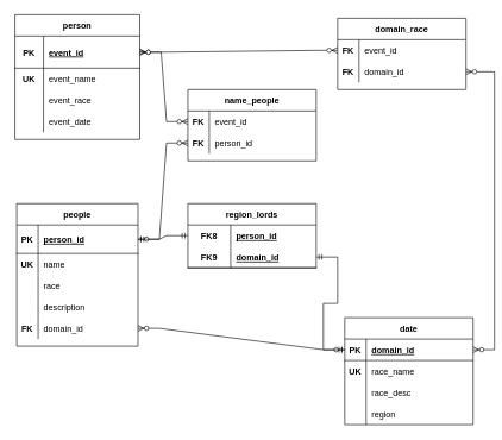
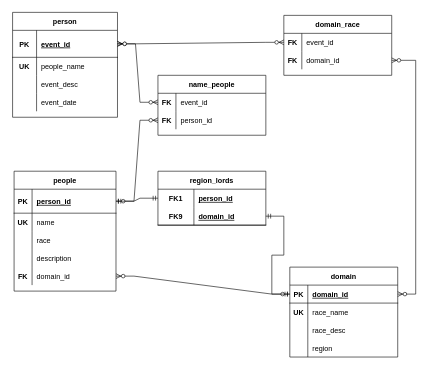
- <mxCell id="24" value="event_name" style="shape=partialRectangle;connectable=0;fillColor=none;top=0;left=0;bottom=0;right=0;align=left;spacingLeft=6;overflow=hidden;" parent="22" vertex="1"><mxGeometry x="40" width="135" height="30" as="geometry"><mxRectangle width="135" height="30" as="alternateBounds" /></mxGeometry></mxCell>
+ <mxCell id="24" value="people_name" style="shape=partialRectangle;connectable=0;fillColor=none;top=0;left=0;bottom=0;right=0;align=left;spacingLeft=6;overflow=hidden;" parent="22" vertex="1"><mxGeometry x="40" width="135" height="30" as="geometry"><mxRectangle width="135" height="30" as="alternateBounds" /></mxGeometry></mxCell>
- <mxCell id="27" value="event_race" style="shape=partialRectangle;connectable=0;fillColor=none;top=0;left=0;bottom=0;right=0;align=left;spacingLeft=6;overflow=hidden;" parent="25" vertex="1"><mxGeometry x="40" width="135" height="30" as="geometry"><mxRectangle width="135" height="30" as="alternateBounds" /></mxGeometry></mxCell>
+ <mxCell id="27" value="event_desc" style="shape=partialRectangle;connectable=0;fillColor=none;top=0;left=0;bottom=0;right=0;align=left;spacingLeft=6;overflow=hidden;" parent="25" vertex="1"><mxGeometry x="40" width="135" height="30" as="geometry"><mxRectangle width="135" height="30" as="alternateBounds" /></mxGeometry></mxCell>
- <mxCell id="65" value="FK8" style="shape=partialRectangle;connectable=0;fillColor=none;top=0;left=0;bottom=0;right=0;fontStyle=1;overflow=hidden;" parent="64" vertex="1"><mxGeometry width="60" height="30" as="geometry"><mxRectangle width="60" height="30" as="alternateBounds" /></mxGeometry></mxCell>
+ <mxCell id="65" value="FK1" style="shape=partialRectangle;connectable=0;fillColor=none;top=0;left=0;bottom=0;right=0;fontStyle=1;overflow=hidden;" parent="64" vertex="1"><mxGeometry width="60" height="30" as="geometry"><mxRectangle width="60" height="30" as="alternateBounds" /></mxGeometry></mxCell>
- <mxCell id="31" value="date" style="shape=table;startSize=30;container=1;collapsible=1;childLayout=tableLayout;fixedRows=1;rowLines=0;fontStyle=1;align=center;resizeLast=1;" parent="1" vertex="1"><mxGeometry x="483" y="445" width="180" height="150" as="geometry" /></mxCell>
+ <mxCell id="31" value="domain" style="shape=table;startSize=30;container=1;collapsible=1;childLayout=tableLayout;fixedRows=1;rowLines=0;fontStyle=1;align=center;resizeLast=1;" parent="1" vertex="1"><mxGeometry x="483" y="445" width="180" height="150" as="geometry" /></mxCell>
